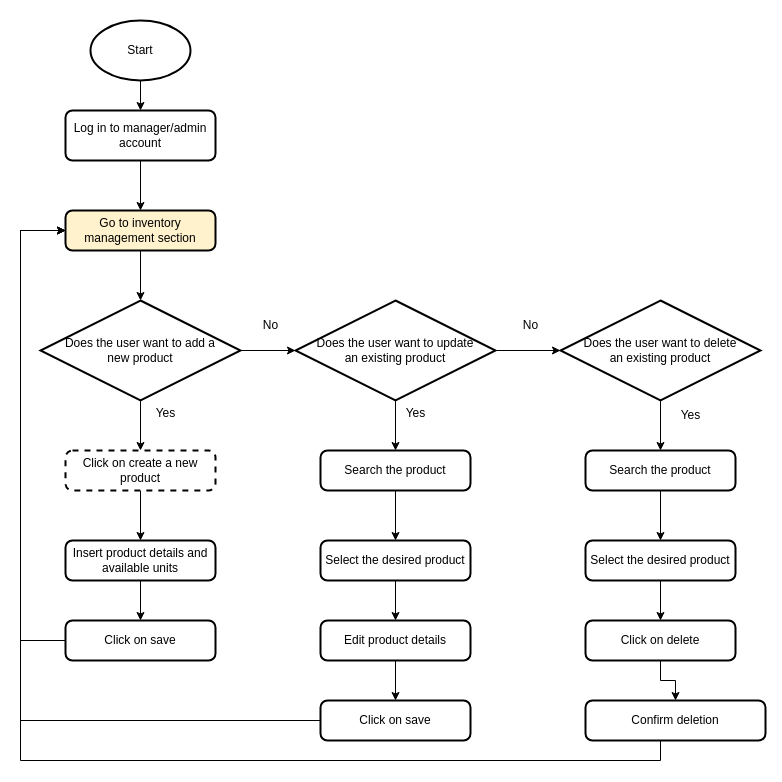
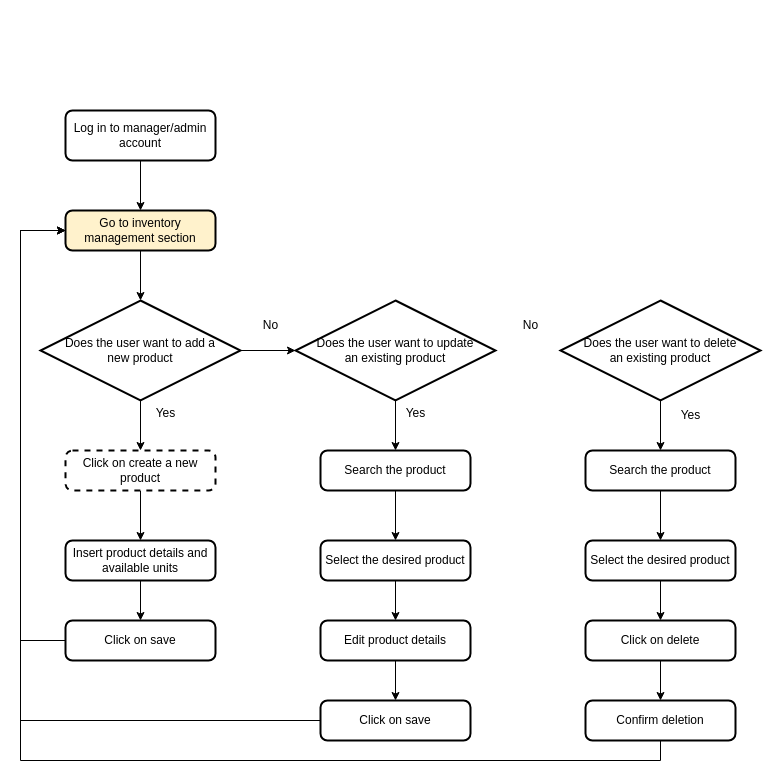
- <mxCell id="3" value="Start" style="strokeWidth=2;html=1;shape=mxgraph.flowchart.start_1;whiteSpace=wrap;" vertex="1" parent="1"><mxGeometry x="90" y="20" width="100" height="60" as="geometry" /></mxCell>
- <mxCell id="2" style="edgeStyle=orthogonalEdgeStyle;rounded=0;orthogonalLoop=1;jettySize=auto;html=1;exitX=0.5;exitY=1;exitDx=0;exitDy=0;exitPerimeter=0;entryX=0.5;entryY=0;entryDx=0;entryDy=0;" edge="1" parent="1" source="3" target="5"><mxGeometry relative="1" as="geometry" /></mxCell>
- <mxCell id="18" style="edgeStyle=orthogonalEdgeStyle;rounded=0;orthogonalLoop=1;jettySize=auto;html=1;exitX=1;exitY=0.5;exitDx=0;exitDy=0;exitPerimeter=0;" edge="1" parent="1" source="19" target="32"><mxGeometry relative="1" as="geometry" /></mxCell>
- <mxCell id="40" value="Confirm deletion" style="rounded=1;whiteSpace=wrap;html=1;absoluteArcSize=1;arcSize=14;strokeWidth=2;" vertex="1" parent="1"><mxGeometry x="585" y="700" width="180" height="40" as="geometry" /></mxCell>
+ <mxCell id="40" value="Confirm deletion" style="rounded=1;whiteSpace=wrap;html=1;absoluteArcSize=1;arcSize=14;strokeWidth=2;" vertex="1" parent="1"><mxGeometry x="585" y="700" width="150" height="40" as="geometry" /></mxCell>
